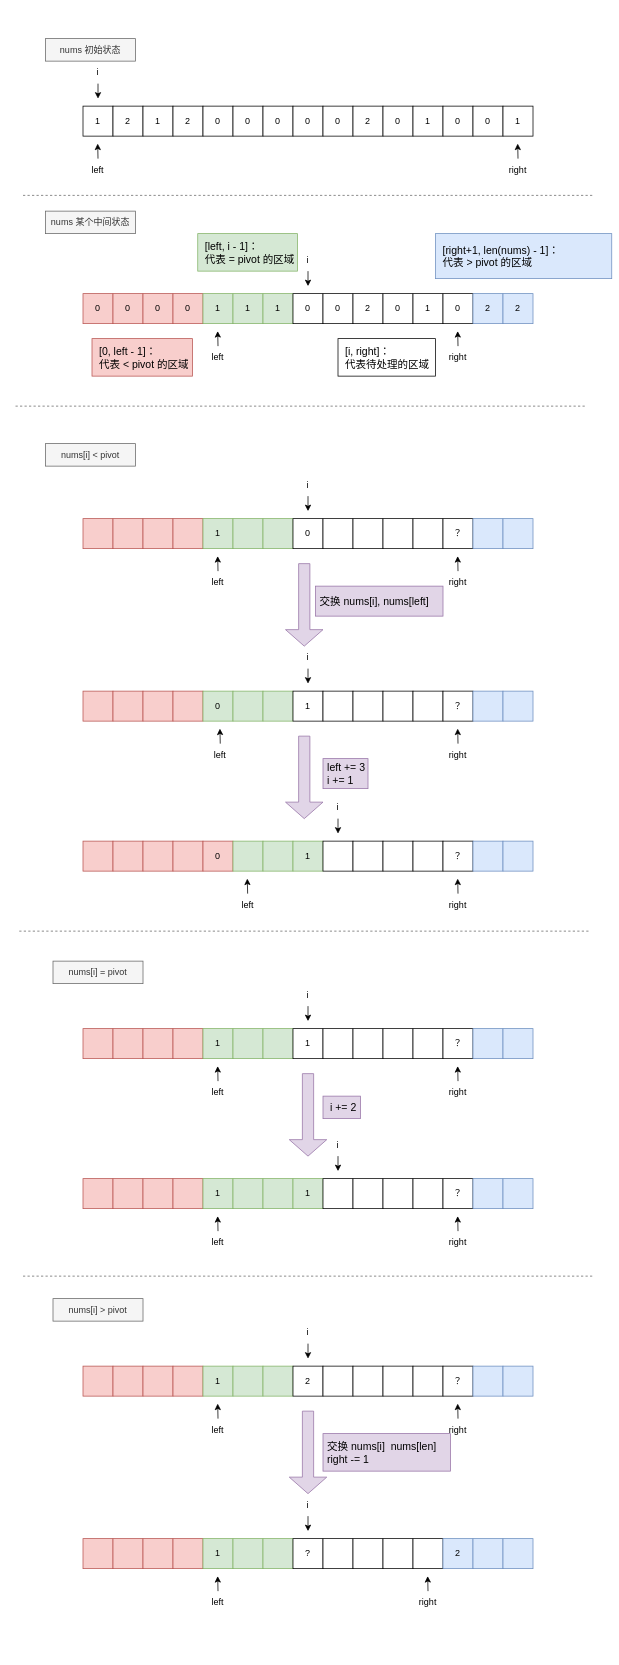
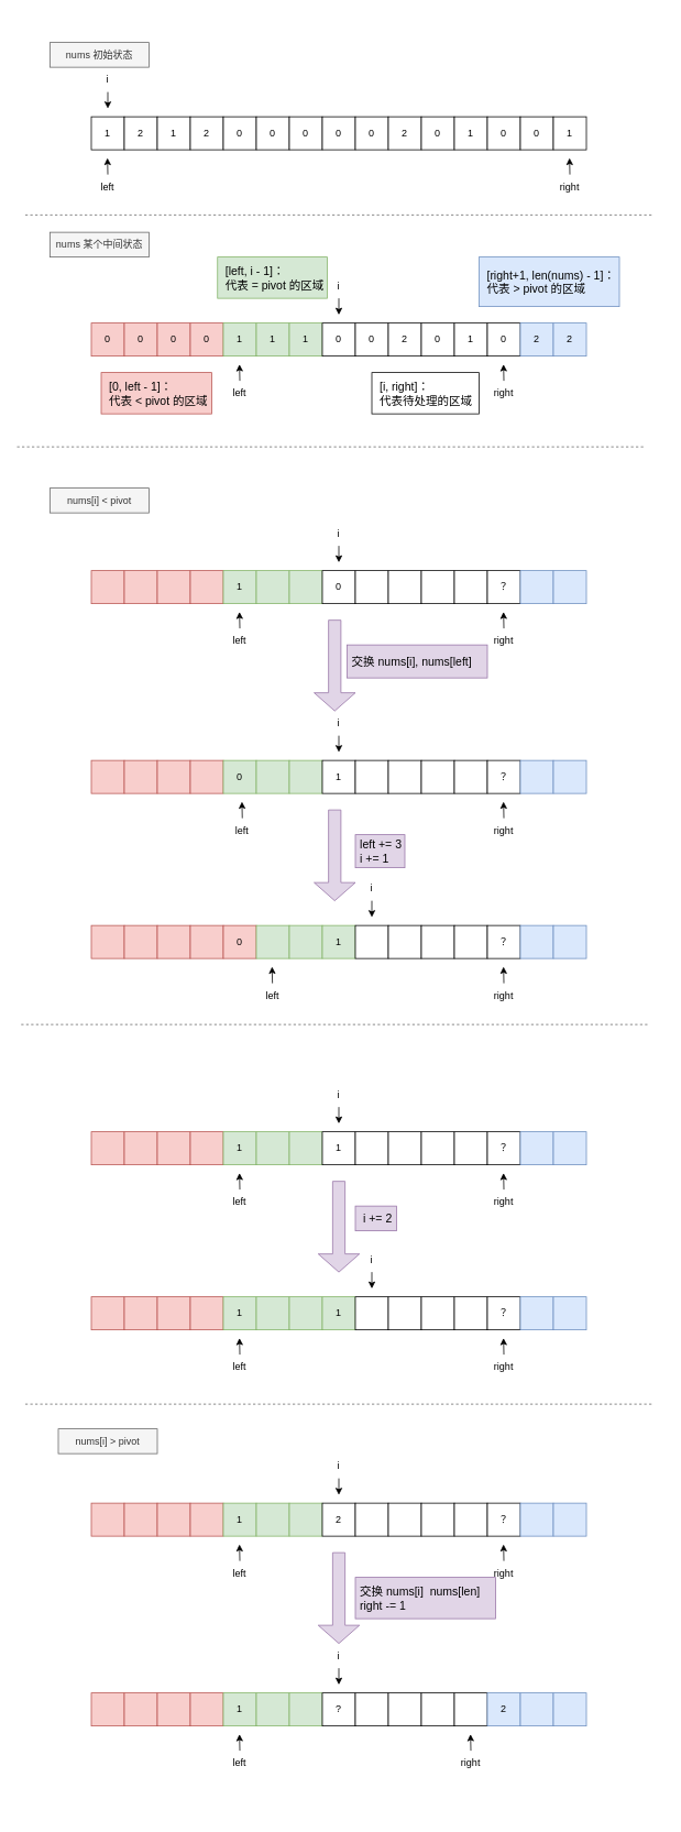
- <mxCell id="47" value="&amp;nbsp; [right+1, len(nums) - 1]：&lt;br style=&quot;font-size: 14px;&quot;&gt;&amp;nbsp; 代表 &amp;gt; pivot 的区域" style="rounded=0;whiteSpace=wrap;html=1;fillColor=#dae8fc;strokeColor=#6c8ebf;align=left;fontSize=14;verticalAlign=middle;spacing=2;spacingBottom=0;spacingTop=0;" parent="1" vertex="1"><mxGeometry x="580" y="311" width="235" height="60" as="geometry" /></mxCell>
+ <mxCell id="47" value="&amp;nbsp; [right+1, len(nums) - 1]：&lt;br style=&quot;font-size: 14px;&quot;&gt;&amp;nbsp; 代表 &amp;gt; pivot 的区域" style="rounded=0;whiteSpace=wrap;html=1;fillColor=#dae8fc;strokeColor=#6c8ebf;align=left;fontSize=14;verticalAlign=middle;spacing=2;spacingBottom=0;spacingTop=0;" parent="1" vertex="1"><mxGeometry x="580" y="311" width="170" height="60" as="geometry" /></mxCell>
- <mxCell id="121" value="nums[i] = pivot" style="text;html=1;align=center;verticalAlign=middle;whiteSpace=wrap;rounded=0;fillColor=#f5f5f5;fontColor=#333333;strokeColor=#666666;" parent="1" vertex="1"><mxGeometry x="70" y="1281" width="120" height="30" as="geometry" /></mxCell>
